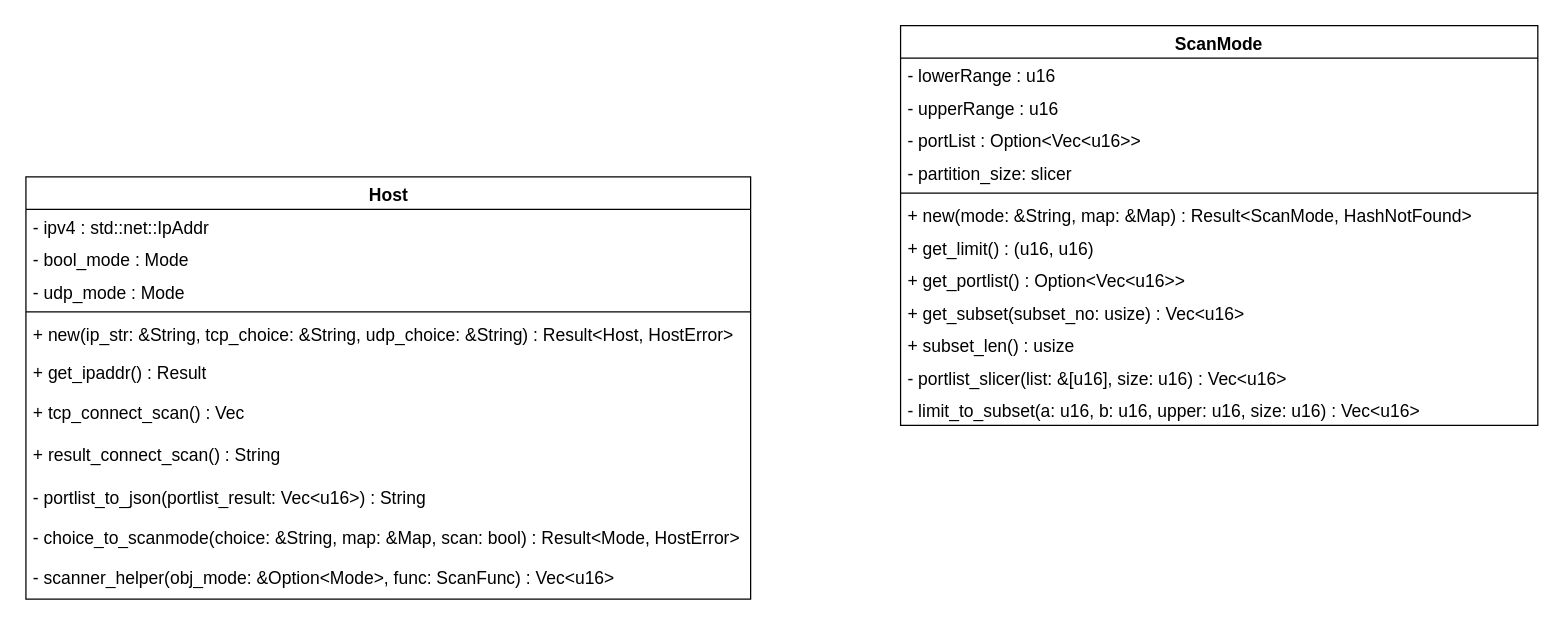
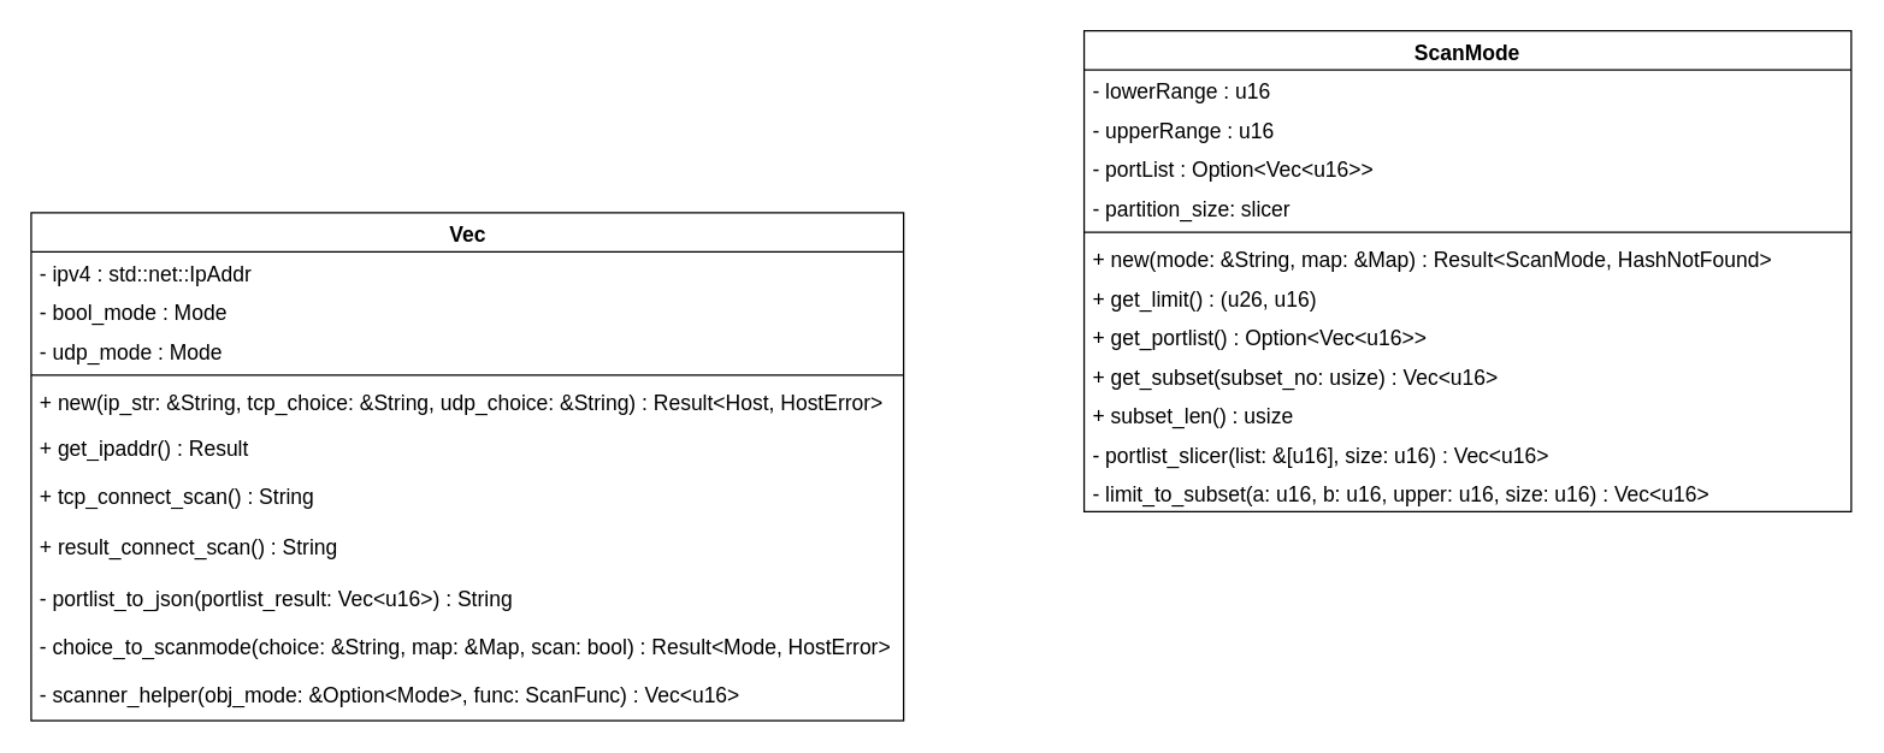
- <mxCell id="2" value="Host" style="swimlane;fontStyle=1;align=center;verticalAlign=top;childLayout=stackLayout;horizontal=1;startSize=26;horizontalStack=0;resizeParent=1;resizeParentMax=0;resizeLast=0;collapsible=1;marginBottom=0;strokeColor=default;fontFamily=Helvetica;fontSize=14;fontColor=default;fillColor=none;html=1;" vertex="1" parent="1"><mxGeometry x="20" y="141" width="580" height="338" as="geometry" /></mxCell>
+ <mxCell id="2" value="Vec" style="swimlane;fontStyle=1;align=center;verticalAlign=top;childLayout=stackLayout;horizontal=1;startSize=26;horizontalStack=0;resizeParent=1;resizeParentMax=0;resizeLast=0;collapsible=1;marginBottom=0;strokeColor=default;fontFamily=Helvetica;fontSize=14;fontColor=default;fillColor=none;html=1;" vertex="1" parent="1"><mxGeometry x="20" y="141" width="580" height="338" as="geometry" /></mxCell>
- <mxCell id="21" value="+ get_limit() : (u16, u16)" style="text;strokeColor=none;fillColor=none;align=left;verticalAlign=top;spacingLeft=4;spacingRight=4;overflow=hidden;rotatable=0;points=[[0,0.5],[1,0.5]];portConstraint=eastwest;fontSize=14;" vertex="1" parent="14"><mxGeometry y="164" width="510" height="26" as="geometry" /></mxCell>
+ <mxCell id="21" value="+ get_limit() : (u26, u16)" style="text;strokeColor=none;fillColor=none;align=left;verticalAlign=top;spacingLeft=4;spacingRight=4;overflow=hidden;rotatable=0;points=[[0,0.5],[1,0.5]];portConstraint=eastwest;fontSize=14;" vertex="1" parent="14"><mxGeometry y="164" width="510" height="26" as="geometry" /></mxCell>
- <mxCell id="9" value="+ tcp_connect_scan() : Vec" style="text;strokeColor=none;fillColor=none;align=left;verticalAlign=top;spacingLeft=4;spacingRight=4;overflow=hidden;rotatable=0;points=[[0,0.5],[1,0.5]];portConstraint=eastwest;fontFamily=Helvetica;fontSize=14;fontColor=default;startSize=26;html=1;" vertex="1" parent="2"><mxGeometry y="174" width="580" height="34" as="geometry" /></mxCell>
+ <mxCell id="9" value="+ tcp_connect_scan() : String" style="text;strokeColor=none;fillColor=none;align=left;verticalAlign=top;spacingLeft=4;spacingRight=4;overflow=hidden;rotatable=0;points=[[0,0.5],[1,0.5]];portConstraint=eastwest;fontFamily=Helvetica;fontSize=14;fontColor=default;startSize=26;html=1;" vertex="1" parent="2"><mxGeometry y="174" width="580" height="34" as="geometry" /></mxCell>
